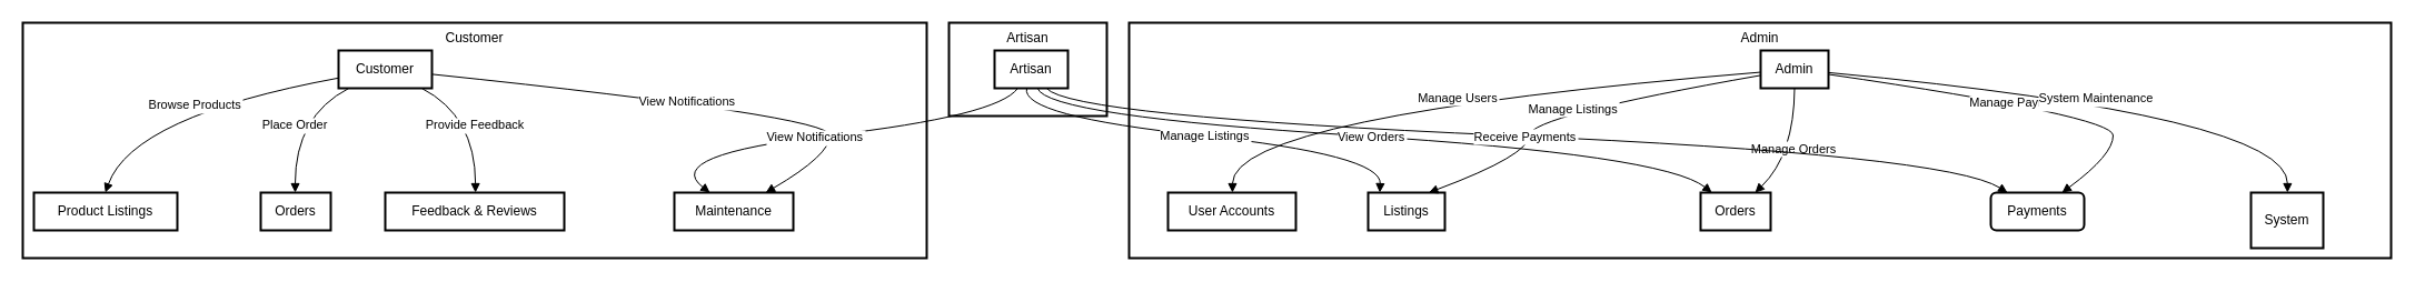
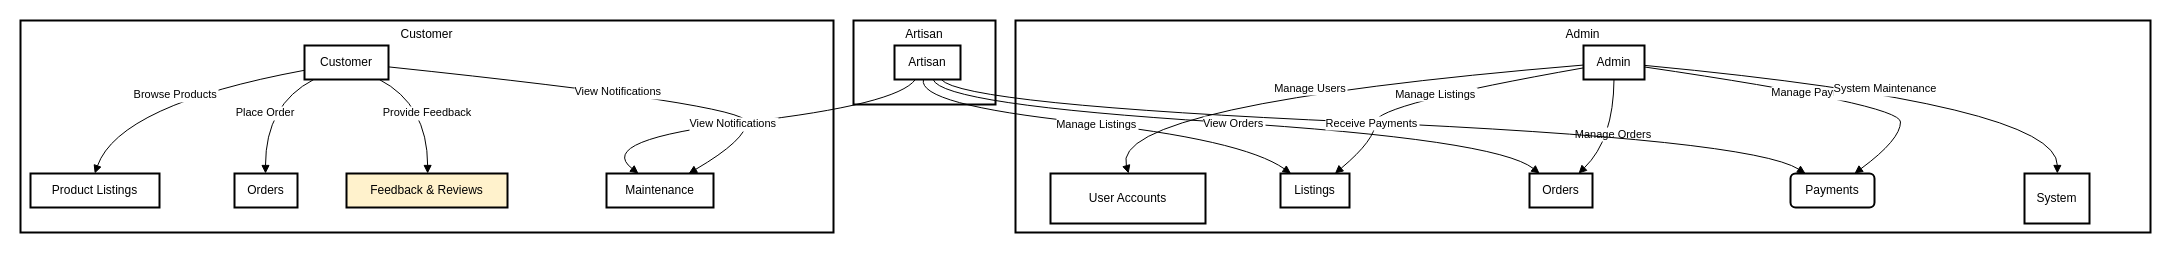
- <mxCell id="8" value="Feedback &amp; Reviews" style="whiteSpace=wrap;strokeWidth=2;" vertex="1" parent="1"><mxGeometry x="346" y="173" width="161" height="34" as="geometry" /></mxCell>
+ <mxCell id="8" value="Feedback &amp; Reviews" style="whiteSpace=wrap;strokeWidth=2;fillColor=#fff2cc;" vertex="1" parent="1"><mxGeometry x="346" y="173" width="161" height="34" as="geometry" /></mxCell>
- <mxCell id="11" value="User Accounts" style="whiteSpace=wrap;strokeWidth=2;" vertex="1" parent="1"><mxGeometry x="1050" y="173" width="115" height="34" as="geometry" /></mxCell>
+ <mxCell id="11" value="User Accounts" style="whiteSpace=wrap;strokeWidth=2;" vertex="1" parent="1"><mxGeometry x="1050" y="173" width="155" height="50" as="geometry" /></mxCell>
- <mxCell id="13" value="Listings" style="whiteSpace=wrap;strokeWidth=2;" vertex="1" parent="1"><mxGeometry x="1230" y="173" width="69" height="34" as="geometry" /></mxCell>
+ <mxCell id="13" value="Listings" style="whiteSpace=wrap;strokeWidth=2;" vertex="1" parent="1"><mxGeometry x="1280" y="173" width="69" height="34" as="geometry" /></mxCell>
